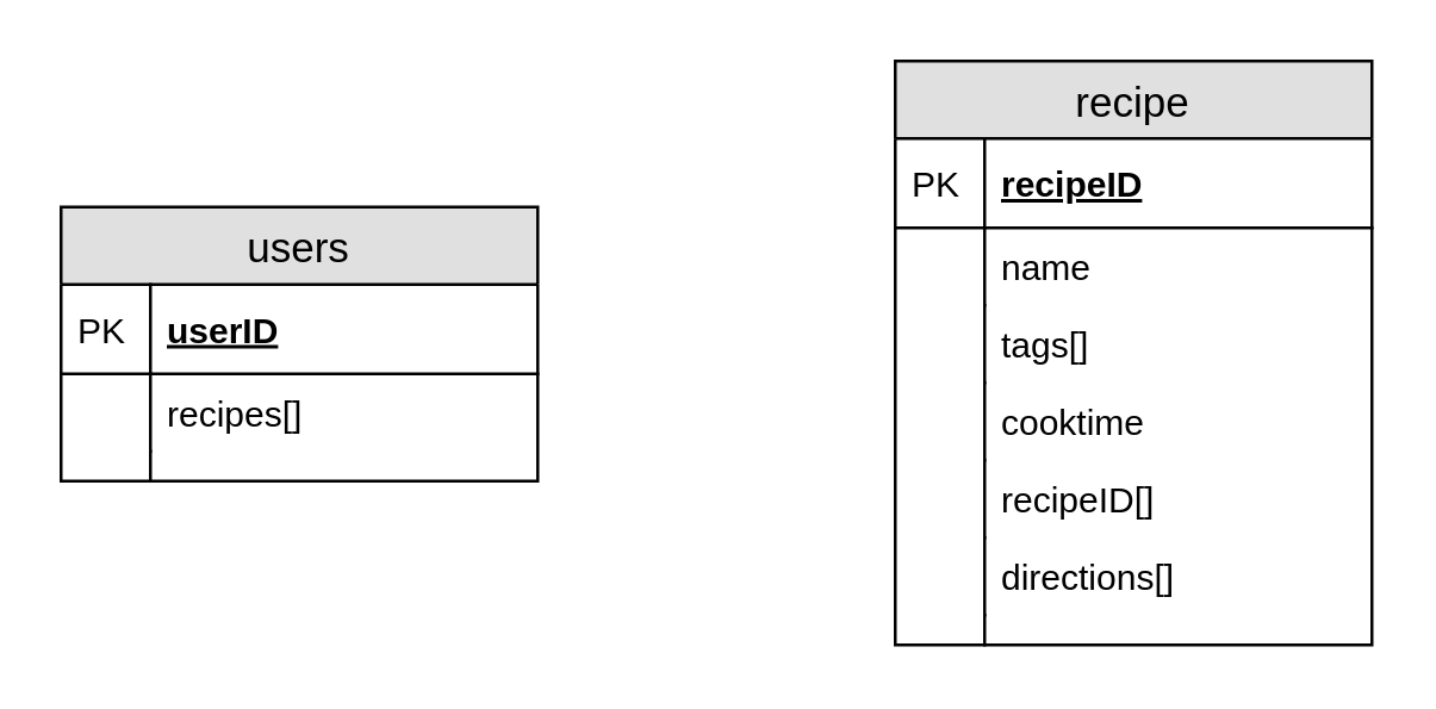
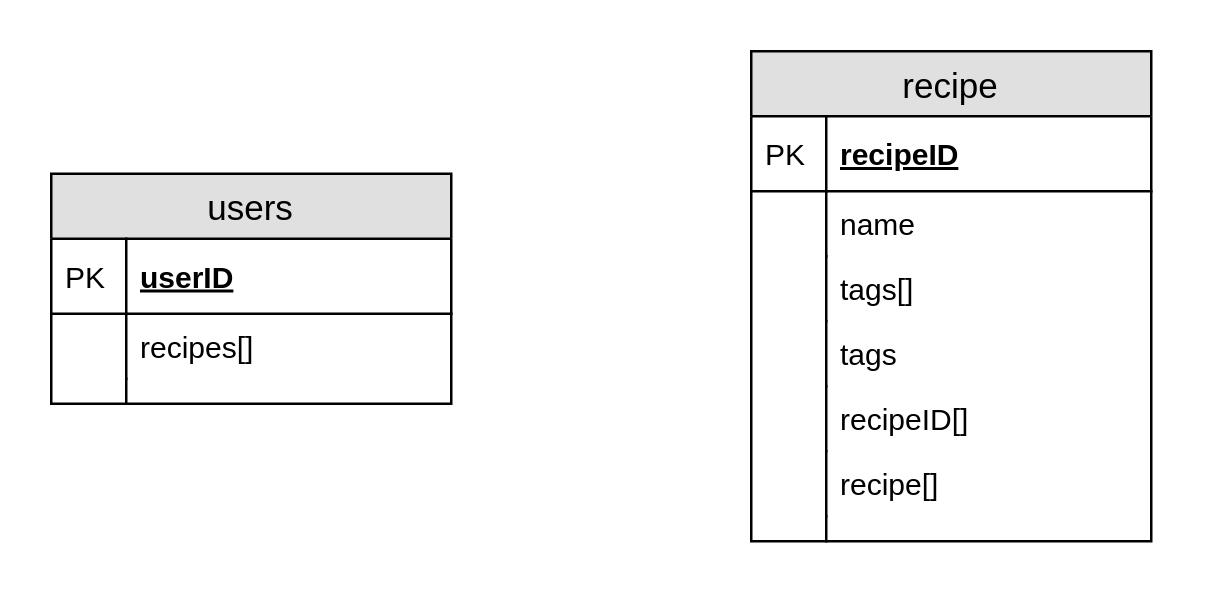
- <mxCell id="9" value="cooktime" style="shape=partialRectangle;top=0;left=0;right=0;bottom=0;align=left;verticalAlign=top;fillColor=none;spacingLeft=34;spacingRight=4;overflow=hidden;rotatable=0;points=[[0,0.5],[1,0.5]];portConstraint=eastwest;dropTarget=0;fontSize=12;" vertex="1" parent="2"><mxGeometry y="108" width="160" height="26" as="geometry" /></mxCell>
+ <mxCell id="9" value="tags" style="shape=partialRectangle;top=0;left=0;right=0;bottom=0;align=left;verticalAlign=top;fillColor=none;spacingLeft=34;spacingRight=4;overflow=hidden;rotatable=0;points=[[0,0.5],[1,0.5]];portConstraint=eastwest;dropTarget=0;fontSize=12;" vertex="1" parent="2"><mxGeometry y="108" width="160" height="26" as="geometry" /></mxCell>
- <mxCell id="13" value="directions[]" style="shape=partialRectangle;top=0;left=0;right=0;bottom=0;align=left;verticalAlign=top;fillColor=none;spacingLeft=34;spacingRight=4;overflow=hidden;rotatable=0;points=[[0,0.5],[1,0.5]];portConstraint=eastwest;dropTarget=0;fontSize=12;" vertex="1" parent="2"><mxGeometry y="160" width="160" height="26" as="geometry" /></mxCell>
+ <mxCell id="13" value="recipe[]" style="shape=partialRectangle;top=0;left=0;right=0;bottom=0;align=left;verticalAlign=top;fillColor=none;spacingLeft=34;spacingRight=4;overflow=hidden;rotatable=0;points=[[0,0.5],[1,0.5]];portConstraint=eastwest;dropTarget=0;fontSize=12;" vertex="1" parent="2"><mxGeometry y="160" width="160" height="26" as="geometry" /></mxCell>
